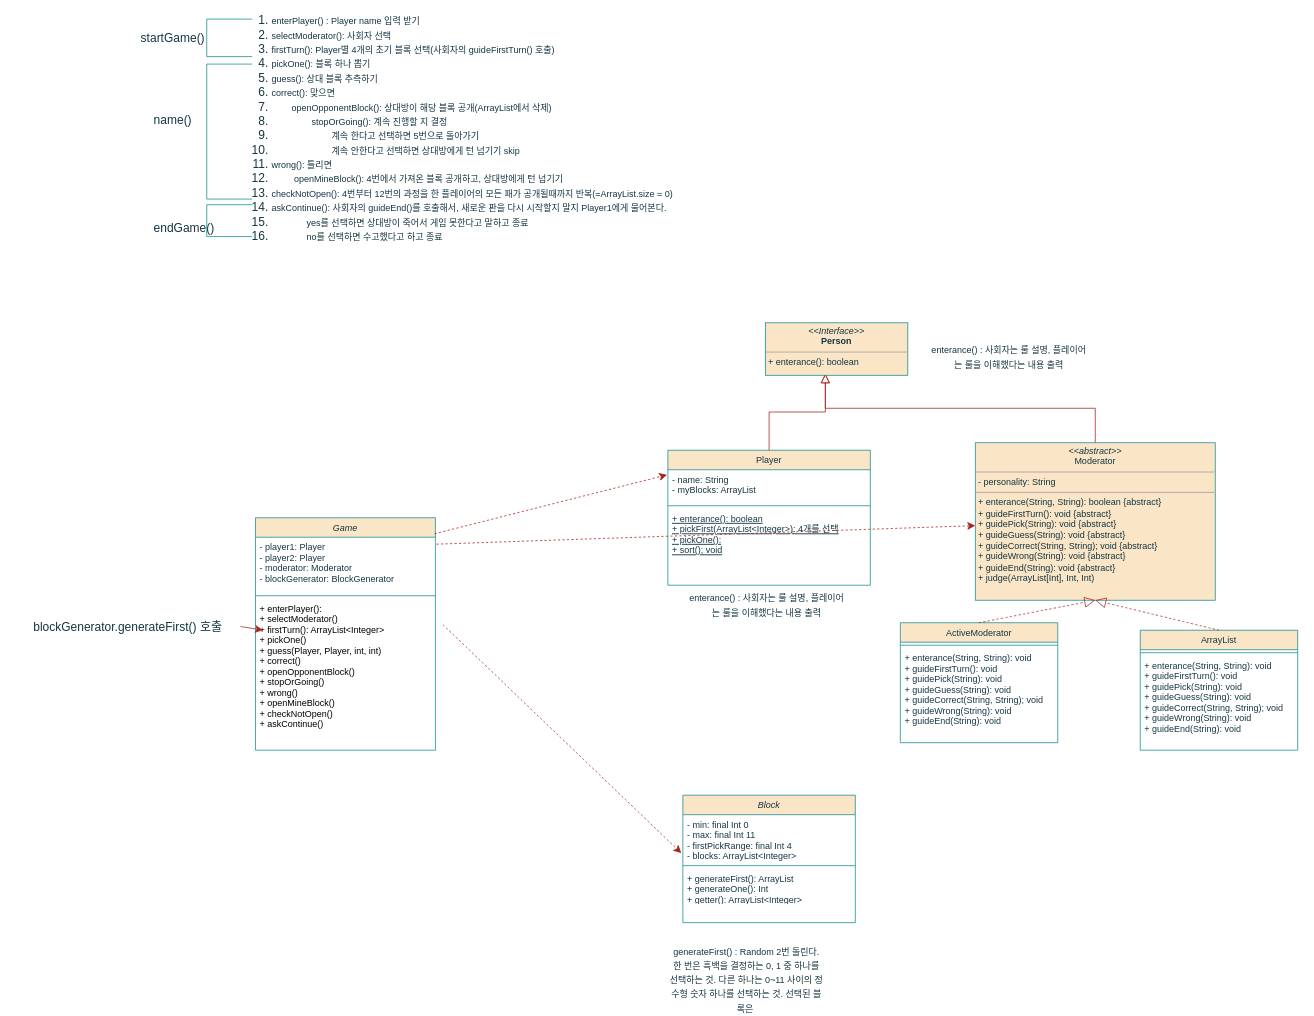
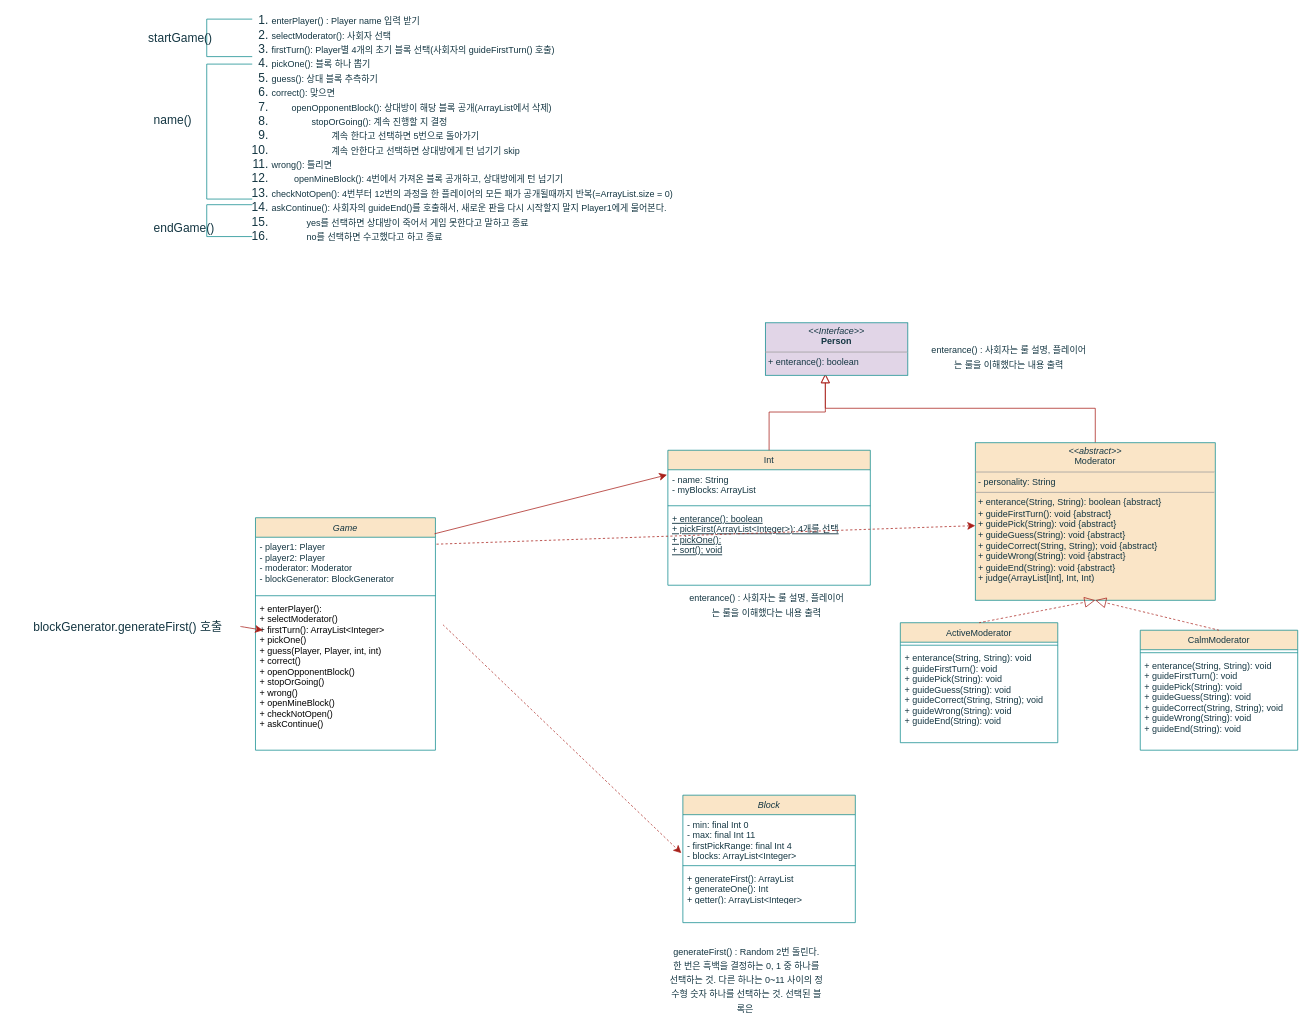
- <mxCell id="27" value="startGame()" style="text;html=1;strokeColor=none;fillColor=none;align=center;verticalAlign=middle;whiteSpace=wrap;rounded=0;fontSize=16;fontColor=#143642;" vertex="1" parent="1"><mxGeometry x="200" y="35" width="60" height="30" as="geometry" /></mxCell>
+ <mxCell id="27" value="startGame()" style="text;html=1;strokeColor=none;fillColor=none;align=center;verticalAlign=middle;whiteSpace=wrap;rounded=0;fontSize=16;fontColor=#143642;" vertex="1" parent="1"><mxGeometry x="210" y="35" width="60" height="30" as="geometry" /></mxCell>
- <mxCell id="34" value="&lt;p style=&quot;margin:0px;margin-top:4px;text-align:center;&quot;&gt;&lt;i&gt;&amp;lt;&amp;lt;Interface&amp;gt;&amp;gt;&lt;/i&gt;&lt;br&gt;&lt;b&gt;Person&lt;/b&gt;&lt;/p&gt;&lt;hr size=&quot;1&quot;&gt;&lt;p style=&quot;margin:0px;margin-left:4px;&quot;&gt;&lt;/p&gt;&lt;p style=&quot;margin:0px;margin-left:4px;&quot;&gt;+ enterance(): boolean&lt;/p&gt;" style="verticalAlign=top;align=left;overflow=fill;fontSize=12;fontFamily=Helvetica;html=1;whiteSpace=wrap;strokeColor=#0F8B8D;fontColor=#143642;fillColor=#FAE5C7;" vertex="1" parent="1"><mxGeometry x="1020" y="430" width="190" height="70" as="geometry" /></mxCell>
+ <mxCell id="34" value="&lt;p style=&quot;margin:0px;margin-top:4px;text-align:center;&quot;&gt;&lt;i&gt;&amp;lt;&amp;lt;Interface&amp;gt;&amp;gt;&lt;/i&gt;&lt;br&gt;&lt;b&gt;Person&lt;/b&gt;&lt;/p&gt;&lt;hr size=&quot;1&quot;&gt;&lt;p style=&quot;margin:0px;margin-left:4px;&quot;&gt;&lt;/p&gt;&lt;p style=&quot;margin:0px;margin-left:4px;&quot;&gt;+ enterance(): boolean&lt;/p&gt;" style="verticalAlign=top;align=left;overflow=fill;fontSize=12;fontFamily=Helvetica;html=1;whiteSpace=wrap;strokeColor=#0F8B8D;fontColor=#143642;fillColor=#e1d5e7;" vertex="1" parent="1"><mxGeometry x="1020" y="430" width="190" height="70" as="geometry" /></mxCell>
- <mxCell id="2" value="Player" style="swimlane;fontStyle=0;align=center;verticalAlign=top;childLayout=stackLayout;horizontal=1;startSize=26;horizontalStack=0;resizeParent=1;resizeLast=0;collapsible=1;marginBottom=0;rounded=0;shadow=0;strokeWidth=1;labelBackgroundColor=none;fillColor=#FAE5C7;strokeColor=#0F8B8D;fontColor=#143642;" parent="1" vertex="1"><mxGeometry x="890" y="600" width="270" height="180" as="geometry"><mxRectangle x="130" y="380" width="160" height="26" as="alternateBounds" /></mxGeometry></mxCell>
+ <mxCell id="2" value="Int" style="swimlane;fontStyle=0;align=center;verticalAlign=top;childLayout=stackLayout;horizontal=1;startSize=26;horizontalStack=0;resizeParent=1;resizeLast=0;collapsible=1;marginBottom=0;rounded=0;shadow=0;strokeWidth=1;labelBackgroundColor=none;fillColor=#FAE5C7;strokeColor=#0F8B8D;fontColor=#143642;" parent="1" vertex="1"><mxGeometry x="890" y="600" width="270" height="180" as="geometry"><mxRectangle x="130" y="380" width="160" height="26" as="alternateBounds" /></mxGeometry></mxCell>
- <mxCell id="32" value="" style="endArrow=classic;html=1;rounded=0;strokeColor=#A8201A;fontSize=12;fontColor=#143642;startSize=8;endSize=8;fillColor=#FAE5C7;dashed=1;entryX=-0.004;entryY=0.154;entryDx=0;entryDy=0;exitX=0.995;exitY=0.069;exitDx=0;exitDy=0;exitPerimeter=0;entryPerimeter=0;" edge="1" parent="1" source="17" target="3"><mxGeometry width="50" height="50" relative="1" as="geometry"><mxPoint x="590" y="680" as="sourcePoint" /><mxPoint x="740" y="700" as="targetPoint" /><Array as="points" /></mxGeometry></mxCell>
+ <mxCell id="32" value="" style="endArrow=classic;html=1;rounded=0;strokeColor=#A8201A;fontSize=12;fontColor=#143642;startSize=8;endSize=8;fillColor=#FAE5C7;dashed=0;entryX=-0.004;entryY=0.154;entryDx=0;entryDy=0;exitX=0.995;exitY=0.069;exitDx=0;exitDy=0;exitPerimeter=0;entryPerimeter=0;" edge="1" parent="1" source="17" target="3"><mxGeometry width="50" height="50" relative="1" as="geometry"><mxPoint x="590" y="680" as="sourcePoint" /><mxPoint x="740" y="700" as="targetPoint" /><Array as="points" /></mxGeometry></mxCell>
- <mxCell id="8" value="ArrayList" style="swimlane;fontStyle=0;align=center;verticalAlign=top;childLayout=stackLayout;horizontal=1;startSize=26;horizontalStack=0;resizeParent=1;resizeLast=0;collapsible=1;marginBottom=0;rounded=0;shadow=0;strokeWidth=1;labelBackgroundColor=none;fillColor=#FAE5C7;strokeColor=#0F8B8D;fontColor=#143642;" vertex="1" parent="1"><mxGeometry x="1520" y="840" width="210" height="160" as="geometry"><mxRectangle x="340" y="380" width="170" height="26" as="alternateBounds" /></mxGeometry></mxCell>
+ <mxCell id="8" value="CalmModerator" style="swimlane;fontStyle=0;align=center;verticalAlign=top;childLayout=stackLayout;horizontal=1;startSize=26;horizontalStack=0;resizeParent=1;resizeLast=0;collapsible=1;marginBottom=0;rounded=0;shadow=0;strokeWidth=1;labelBackgroundColor=none;fillColor=#FAE5C7;strokeColor=#0F8B8D;fontColor=#143642;" vertex="1" parent="1"><mxGeometry x="1520" y="840" width="210" height="160" as="geometry"><mxRectangle x="340" y="380" width="170" height="26" as="alternateBounds" /></mxGeometry></mxCell>
